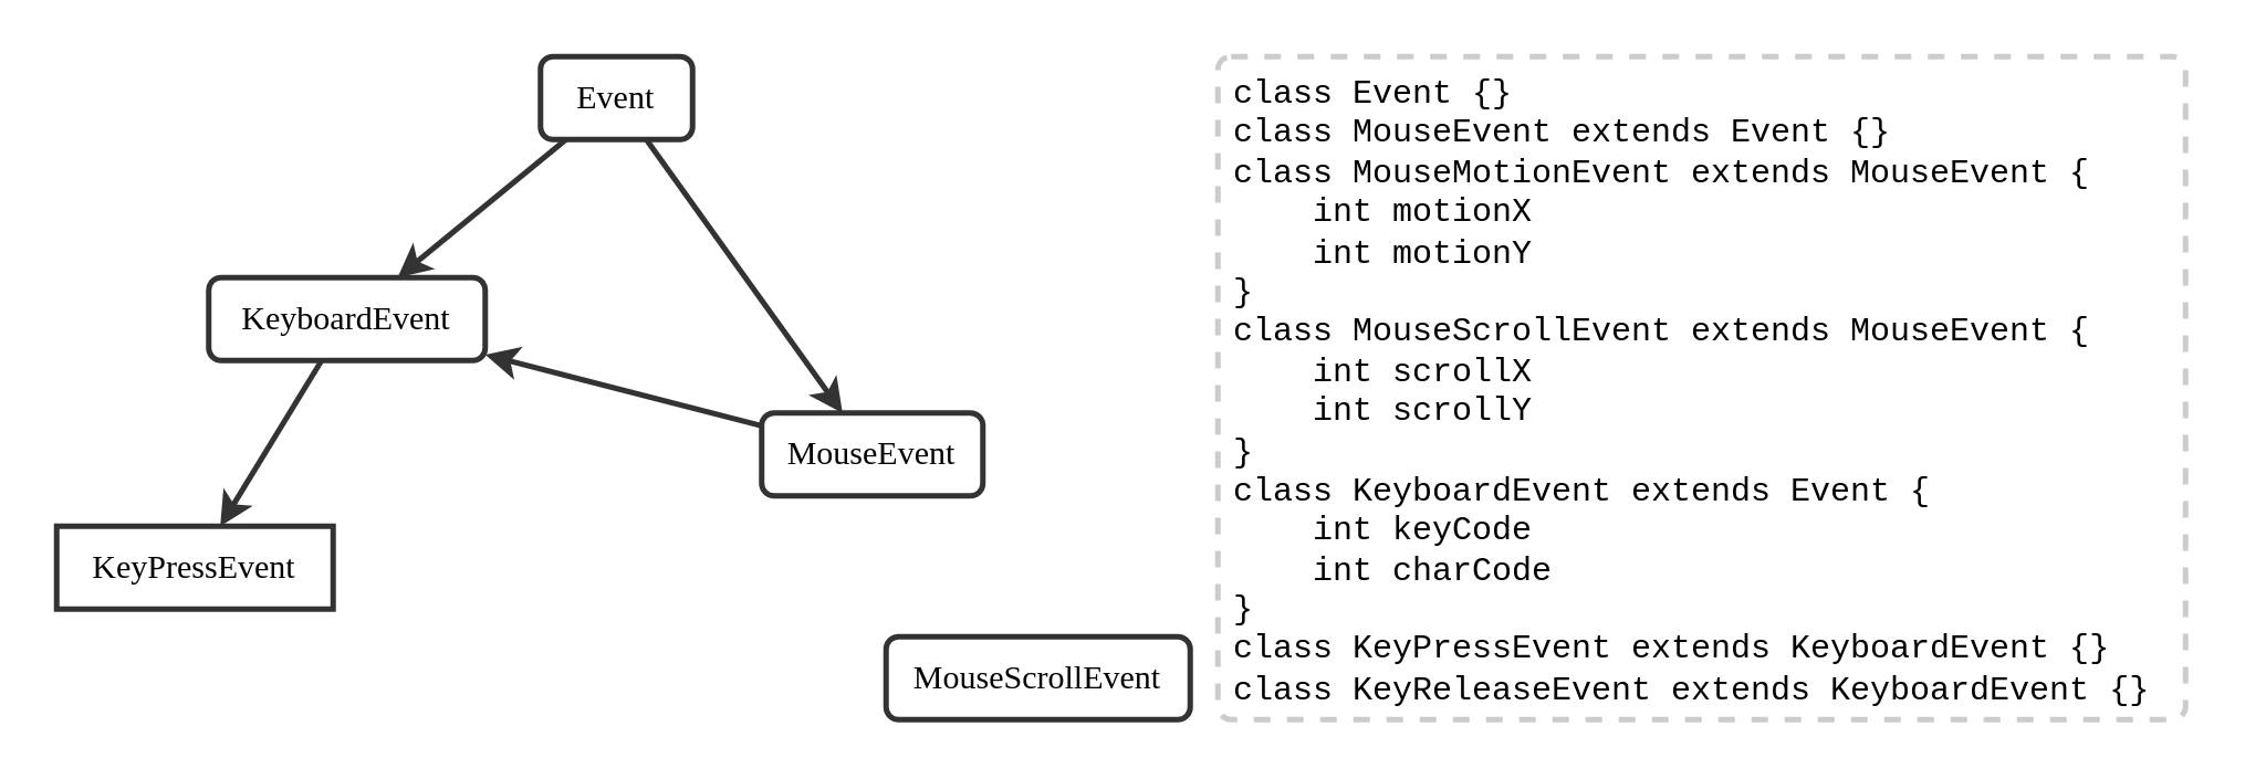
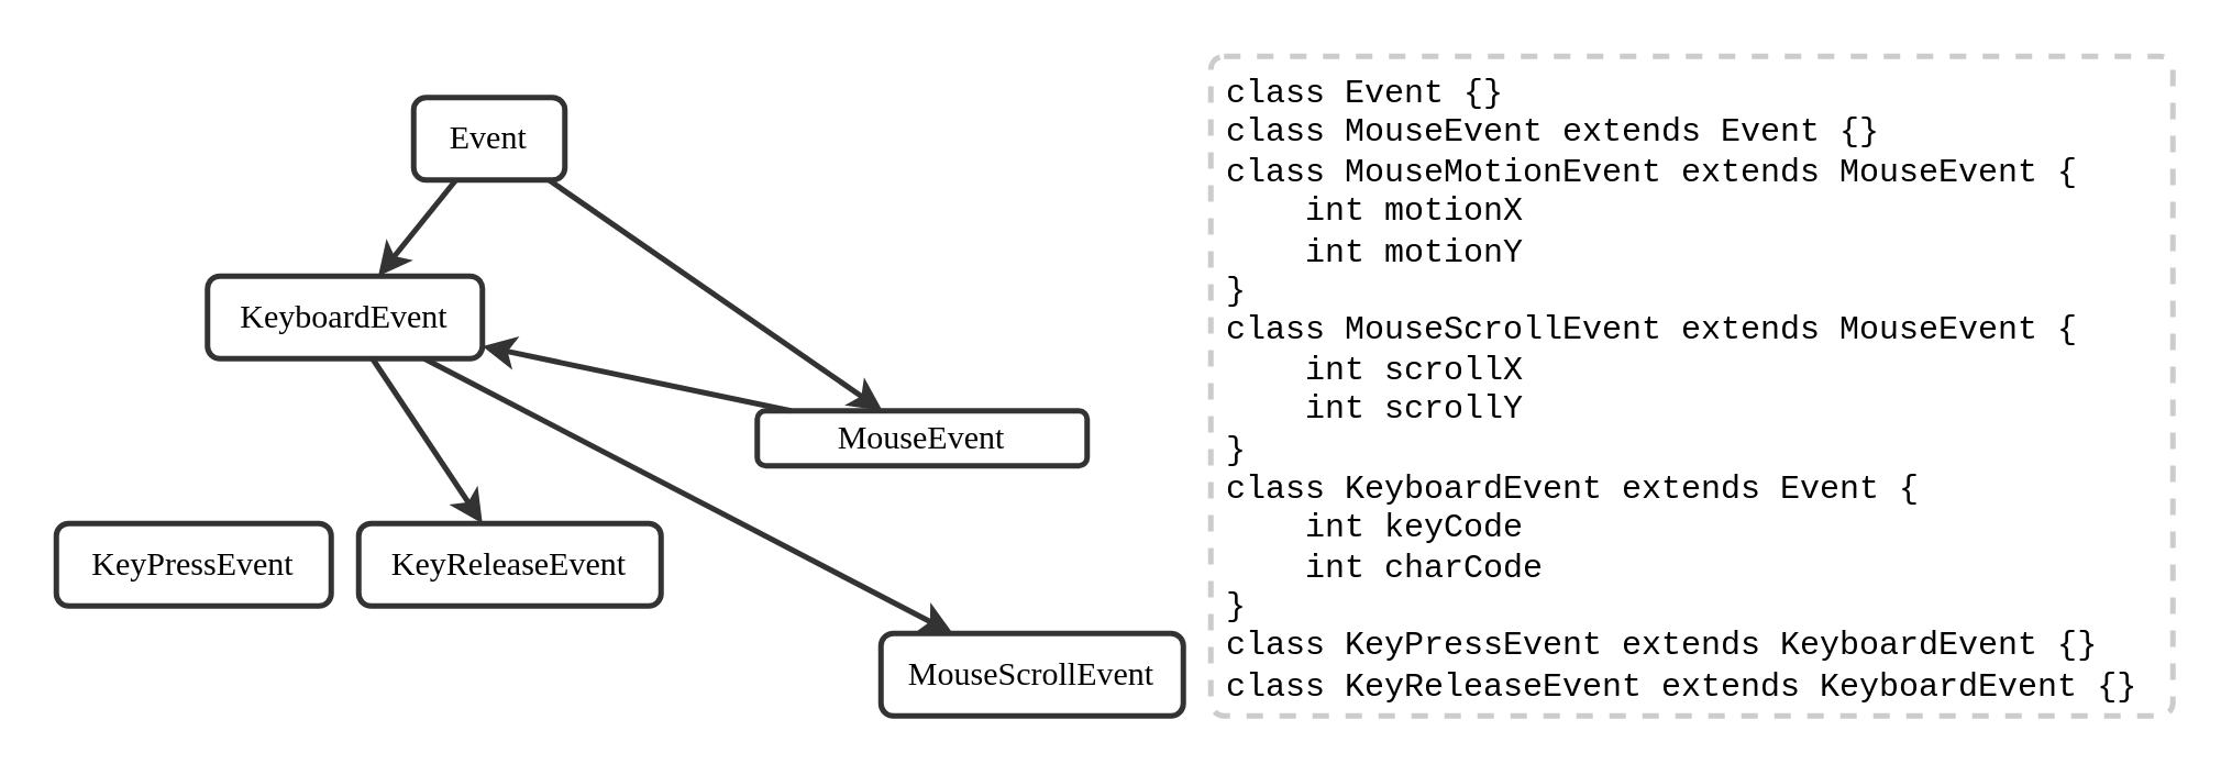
- <mxCell id="2" value="Event" style="rounded=1;whiteSpace=wrap;html=1;fontFamily=Verdana;fillColor=#ffffff;strokeWidth=2;strokeColor=#333333;" vertex="1" parent="1"><mxGeometry x="195" y="20" width="55" height="30" as="geometry" /></mxCell>
+ <mxCell id="2" value="Event" style="rounded=1;whiteSpace=wrap;html=1;fontFamily=Verdana;fillColor=#ffffff;strokeWidth=2;strokeColor=#333333;" vertex="1" parent="1"><mxGeometry x="150" y="35" width="55" height="30" as="geometry" /></mxCell>
- <mxCell id="8" value="" style="endArrow=classic;html=1;fontFamily=Verdana;strokeWidth=2;strokeColor=#333333;" edge="1" parent="1" source="3" target="5"><mxGeometry width="50" height="50" relative="1" as="geometry"><mxPoint x="20" y="288.5" as="sourcePoint" /><mxPoint x="70" y="238.5" as="targetPoint" /></mxGeometry></mxCell>
+ <mxCell id="8" value="" style="endArrow=classic;html=1;fontFamily=Verdana;strokeWidth=2;strokeColor=#333333;" edge="1" parent="1" source="3" target="7"><mxGeometry width="50" height="50" relative="1" as="geometry"><mxPoint x="20" y="288.5" as="sourcePoint" /><mxPoint x="70" y="238.5" as="targetPoint" /></mxGeometry></mxCell>
+ <mxCell id="9" value="" style="endArrow=classic;html=1;fontFamily=Verdana;strokeWidth=2;strokeColor=#333333;" edge="1" parent="1" source="3" target="6"><mxGeometry width="50" height="50" relative="1" as="geometry"><mxPoint x="20" y="288.5" as="sourcePoint" /><mxPoint x="70" y="238.5" as="targetPoint" /></mxGeometry></mxCell>
- <mxCell id="4" value="MouseEvent" style="rounded=1;whiteSpace=wrap;html=1;fontFamily=Verdana;fillColor=#ffffff;strokeWidth=2;strokeColor=#333333;" vertex="1" parent="1"><mxGeometry x="275" y="149" width="80" height="30" as="geometry" /></mxCell>
+ <mxCell id="4" value="MouseEvent" style="rounded=1;whiteSpace=wrap;html=1;fontFamily=Verdana;fillColor=#ffffff;strokeWidth=2;strokeColor=#333333;" vertex="1" parent="1"><mxGeometry x="275" y="149" width="120" height="20" as="geometry" /></mxCell>
- <mxCell id="5" value="KeyPressEvent" style="whiteSpace=wrap;html=1;fontFamily=Verdana;fillColor=#ffffff;strokeWidth=2;strokeColor=#333333;rounded=0;" vertex="1" parent="1"><mxGeometry x="20" y="190" width="100" height="30" as="geometry" /></mxCell>
+ <mxCell id="5" value="KeyPressEvent" style="rounded=1;whiteSpace=wrap;html=1;fontFamily=Verdana;fillColor=#ffffff;strokeWidth=2;strokeColor=#333333;" vertex="1" parent="1"><mxGeometry x="20" y="190" width="100" height="30" as="geometry" /></mxCell>
+ <mxCell id="6" value="KeyReleaseEvent" style="rounded=1;whiteSpace=wrap;html=1;fontFamily=Verdana;fillColor=#ffffff;strokeWidth=2;strokeColor=#333333;" vertex="1" parent="1"><mxGeometry x="130" y="190" width="110" height="30" as="geometry" /></mxCell>
